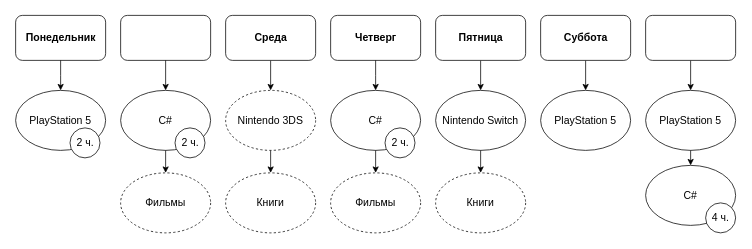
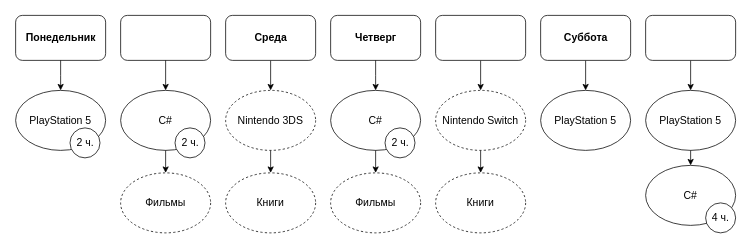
- <mxCell id="16" value="&lt;b&gt;&lt;font style=&quot;font-size: 14px&quot;&gt;Пятница&lt;/font&gt;&lt;/b&gt;" style="text;html=1;strokeColor=none;fillColor=default;align=center;verticalAlign=middle;whiteSpace=wrap;rounded=0;strokeWidth=22;" vertex="1" parent="1"><mxGeometry x="587.5" y="35" width="105" height="30" as="geometry" /></mxCell>
- <mxCell id="20" value="Nintendo Switch" style="ellipse;whiteSpace=wrap;html=1;fontSize=14;strokeColor=default;strokeWidth=1;fillColor=default;" vertex="1" parent="1"><mxGeometry x="580" y="120" width="120" height="80" as="geometry" /></mxCell>
+ <mxCell id="20" value="Nintendo Switch" style="ellipse;whiteSpace=wrap;html=1;fontSize=14;strokeColor=default;strokeWidth=1;fillColor=default;dashed=1;" vertex="1" parent="1"><mxGeometry x="580" y="120" width="120" height="80" as="geometry" /></mxCell>
